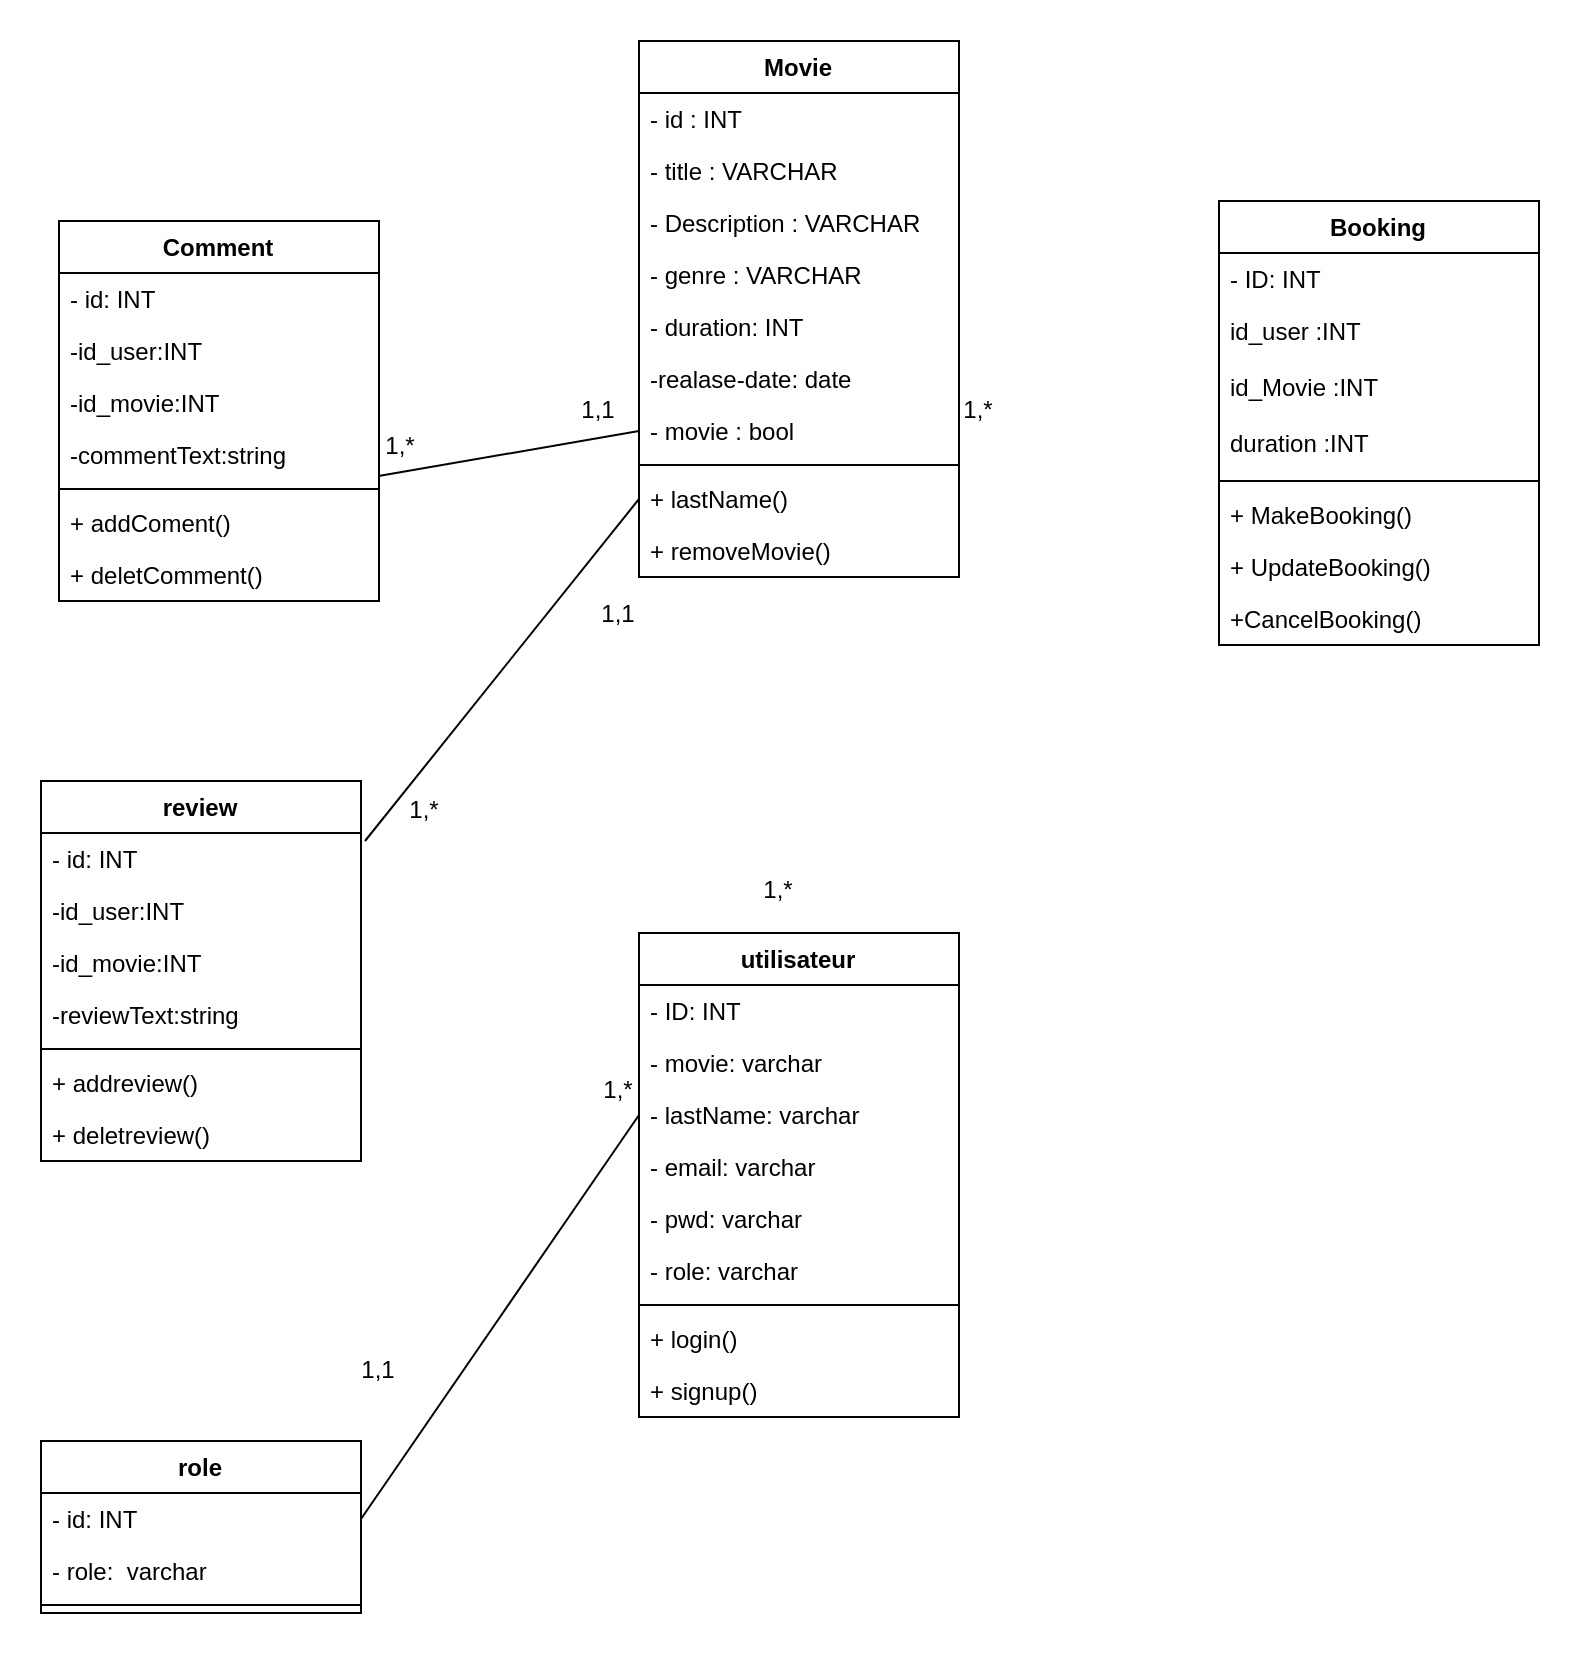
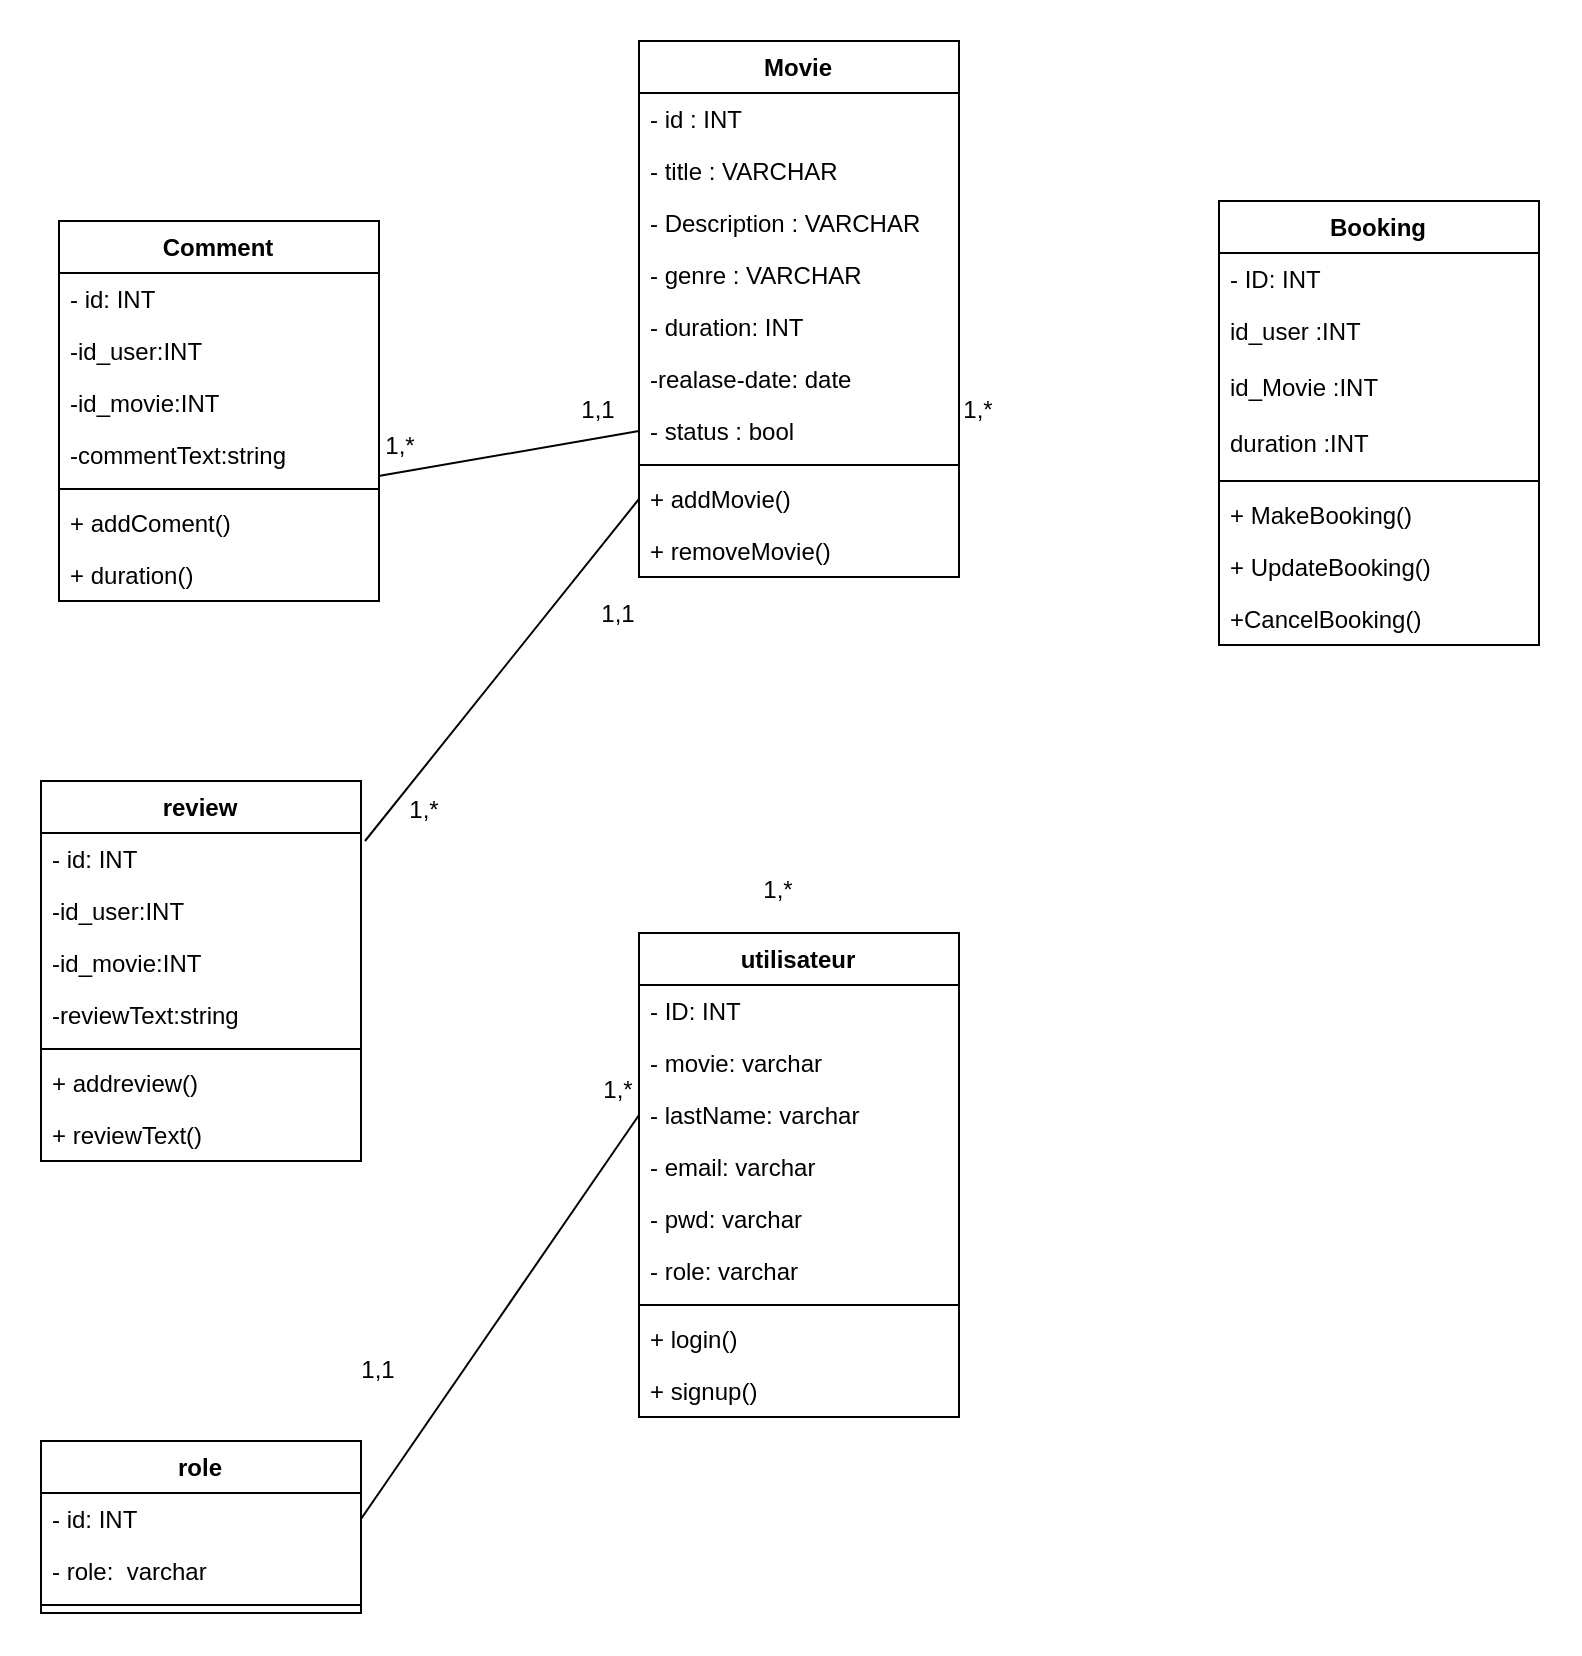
- <mxCell id="19" value="- movie : bool" style="text;strokeColor=none;fillColor=none;align=left;verticalAlign=top;spacingLeft=4;spacingRight=4;overflow=hidden;rotatable=0;points=[[0,0.5],[1,0.5]];portConstraint=eastwest;" parent="12" vertex="1"><mxGeometry y="182" width="160" height="26" as="geometry" /></mxCell>
+ <mxCell id="19" value="- status : bool" style="text;strokeColor=none;fillColor=none;align=left;verticalAlign=top;spacingLeft=4;spacingRight=4;overflow=hidden;rotatable=0;points=[[0,0.5],[1,0.5]];portConstraint=eastwest;" parent="12" vertex="1"><mxGeometry y="182" width="160" height="26" as="geometry" /></mxCell>
- <mxCell id="21" value="+ lastName()" style="text;strokeColor=none;fillColor=none;align=left;verticalAlign=top;spacingLeft=4;spacingRight=4;overflow=hidden;rotatable=0;points=[[0,0.5],[1,0.5]];portConstraint=eastwest;" parent="12" vertex="1"><mxGeometry y="216" width="160" height="26" as="geometry" /></mxCell>
+ <mxCell id="21" value="+ addMovie()" style="text;strokeColor=none;fillColor=none;align=left;verticalAlign=top;spacingLeft=4;spacingRight=4;overflow=hidden;rotatable=0;points=[[0,0.5],[1,0.5]];portConstraint=eastwest;" parent="12" vertex="1"><mxGeometry y="216" width="160" height="26" as="geometry" /></mxCell>
- <mxCell id="43" value="+ deletComment()" style="text;strokeColor=none;fillColor=none;align=left;verticalAlign=top;spacingLeft=4;spacingRight=4;overflow=hidden;rotatable=0;points=[[0,0.5],[1,0.5]];portConstraint=eastwest;" parent="36" vertex="1"><mxGeometry y="164" width="160" height="26" as="geometry" /></mxCell>
+ <mxCell id="43" value="+ duration()" style="text;strokeColor=none;fillColor=none;align=left;verticalAlign=top;spacingLeft=4;spacingRight=4;overflow=hidden;rotatable=0;points=[[0,0.5],[1,0.5]];portConstraint=eastwest;" parent="36" vertex="1"><mxGeometry y="164" width="160" height="26" as="geometry" /></mxCell>
- <mxCell id="59" value="+ deletreview()" style="text;strokeColor=none;fillColor=none;align=left;verticalAlign=top;spacingLeft=4;spacingRight=4;overflow=hidden;rotatable=0;points=[[0,0.5],[1,0.5]];portConstraint=eastwest;" parent="52" vertex="1"><mxGeometry y="164" width="160" height="26" as="geometry" /></mxCell>
+ <mxCell id="59" value="+ reviewText()" style="text;strokeColor=none;fillColor=none;align=left;verticalAlign=top;spacingLeft=4;spacingRight=4;overflow=hidden;rotatable=0;points=[[0,0.5],[1,0.5]];portConstraint=eastwest;" parent="52" vertex="1"><mxGeometry y="164" width="160" height="26" as="geometry" /></mxCell>
